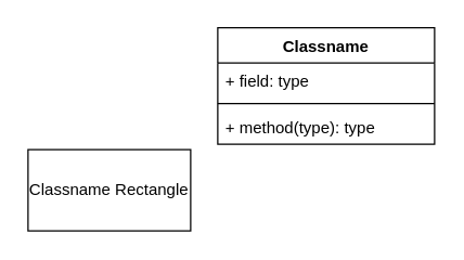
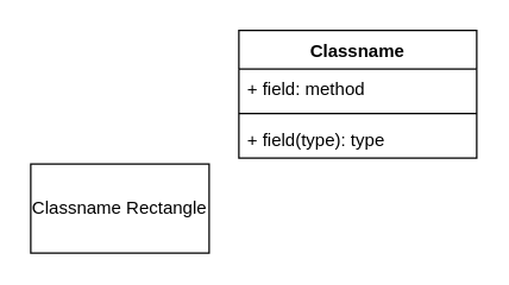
- <mxCell id="4" value="+ field: type" style="text;strokeColor=none;fillColor=none;align=left;verticalAlign=top;spacingLeft=4;spacingRight=4;overflow=hidden;rotatable=0;points=[[0,0.5],[1,0.5]];portConstraint=eastwest;" vertex="1" parent="3"><mxGeometry y="26" width="160" height="26" as="geometry" /></mxCell>
+ <mxCell id="4" value="+ field: method" style="text;strokeColor=none;fillColor=none;align=left;verticalAlign=top;spacingLeft=4;spacingRight=4;overflow=hidden;rotatable=0;points=[[0,0.5],[1,0.5]];portConstraint=eastwest;" vertex="1" parent="3"><mxGeometry y="26" width="160" height="26" as="geometry" /></mxCell>
- <mxCell id="6" value="+ method(type): type" style="text;strokeColor=none;fillColor=none;align=left;verticalAlign=top;spacingLeft=4;spacingRight=4;overflow=hidden;rotatable=0;points=[[0,0.5],[1,0.5]];portConstraint=eastwest;" vertex="1" parent="3"><mxGeometry y="60" width="160" height="26" as="geometry" /></mxCell>
+ <mxCell id="6" value="+ field(type): type" style="text;strokeColor=none;fillColor=none;align=left;verticalAlign=top;spacingLeft=4;spacingRight=4;overflow=hidden;rotatable=0;points=[[0,0.5],[1,0.5]];portConstraint=eastwest;" vertex="1" parent="3"><mxGeometry y="60" width="160" height="26" as="geometry" /></mxCell>
